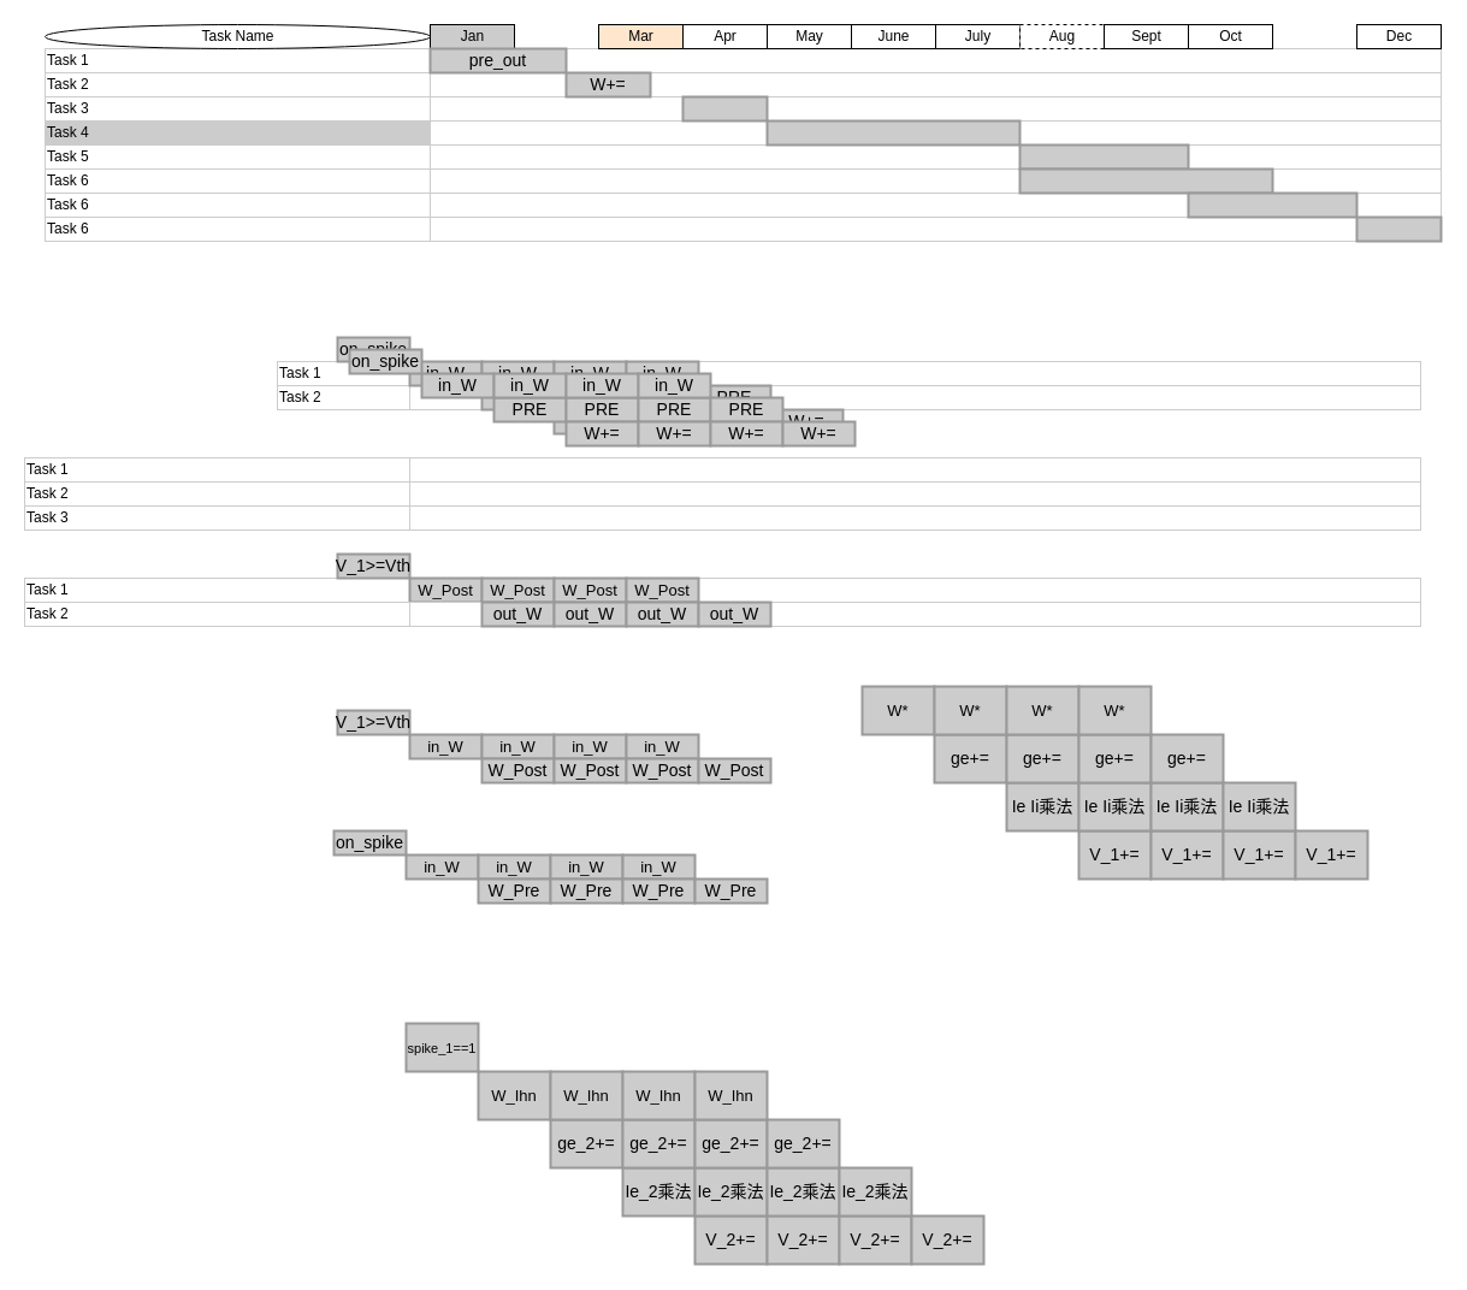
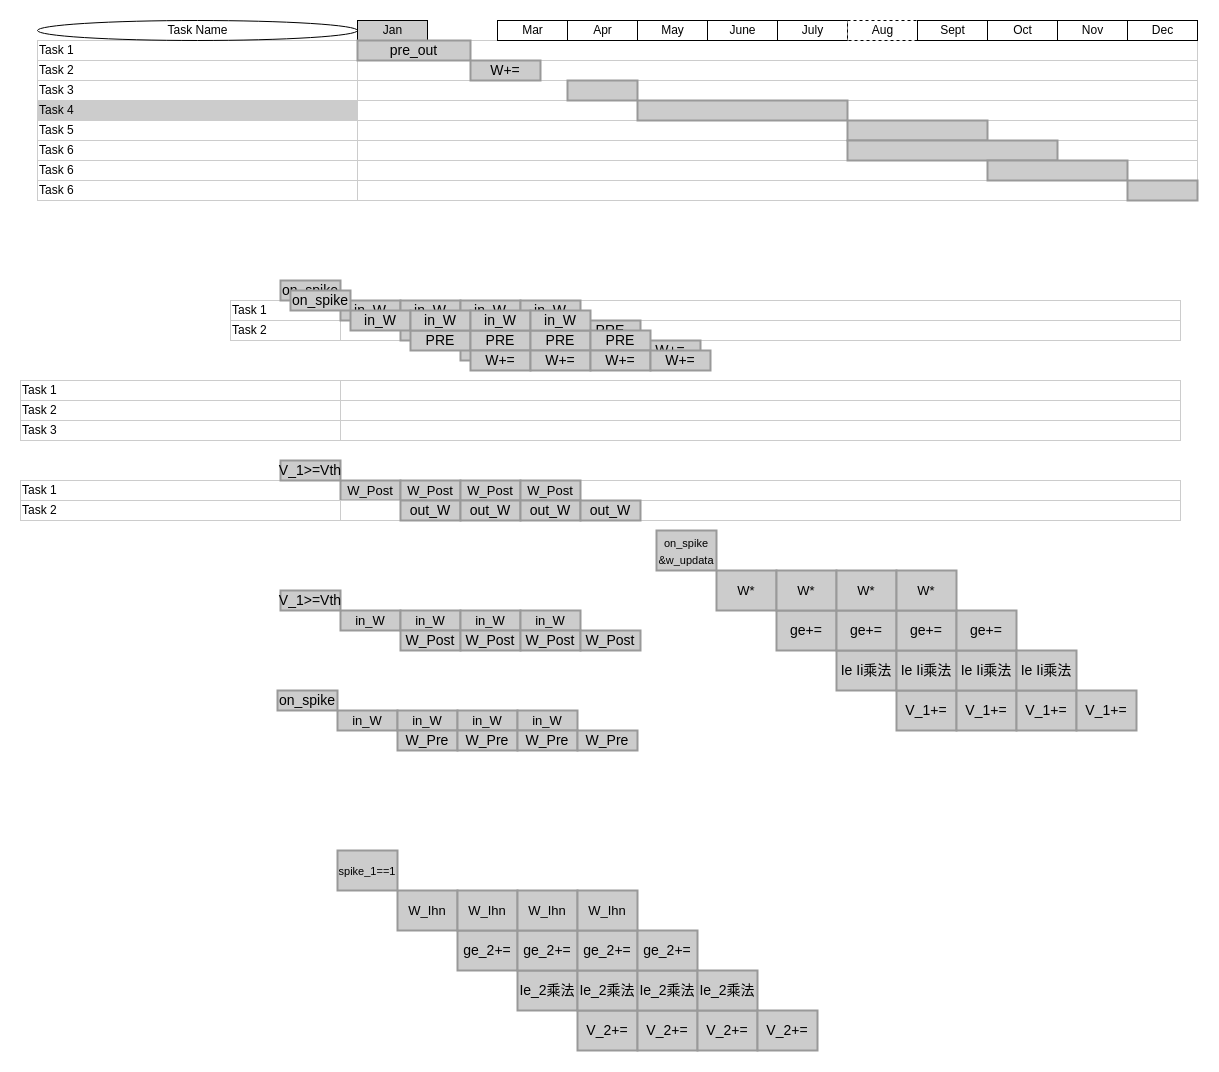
- <mxCell id="13" value="Mar" style="strokeWidth=1;fontStyle=0;html=1;fillColor=#ffe6cc;" parent="1" vertex="1"><mxGeometry x="497" y="20" width="70" height="20" as="geometry" /></mxCell>
+ <mxCell id="13" value="Mar" style="strokeWidth=1;fontStyle=0;html=1;" parent="1" vertex="1"><mxGeometry x="497" y="20" width="70" height="20" as="geometry" /></mxCell>
+ <mxCell id="21" value="Nov" style="strokeWidth=1;fontStyle=0;html=1;" parent="1" vertex="1"><mxGeometry x="1057" y="20" width="70" height="20" as="geometry" /></mxCell>
+ <mxCell id="121" value="&lt;font style=&quot;font-size: 11px;&quot;&gt;on_spike &amp;amp;w_updata&lt;/font&gt;" style="whiteSpace=wrap;html=1;strokeWidth=2;fillColor=#CCCCCC;gradientColor=none;fontSize=14;align=center;strokeColor=#999999;" vertex="1" parent="1"><mxGeometry x="656" y="530" width="60" height="40" as="geometry" /></mxCell>
